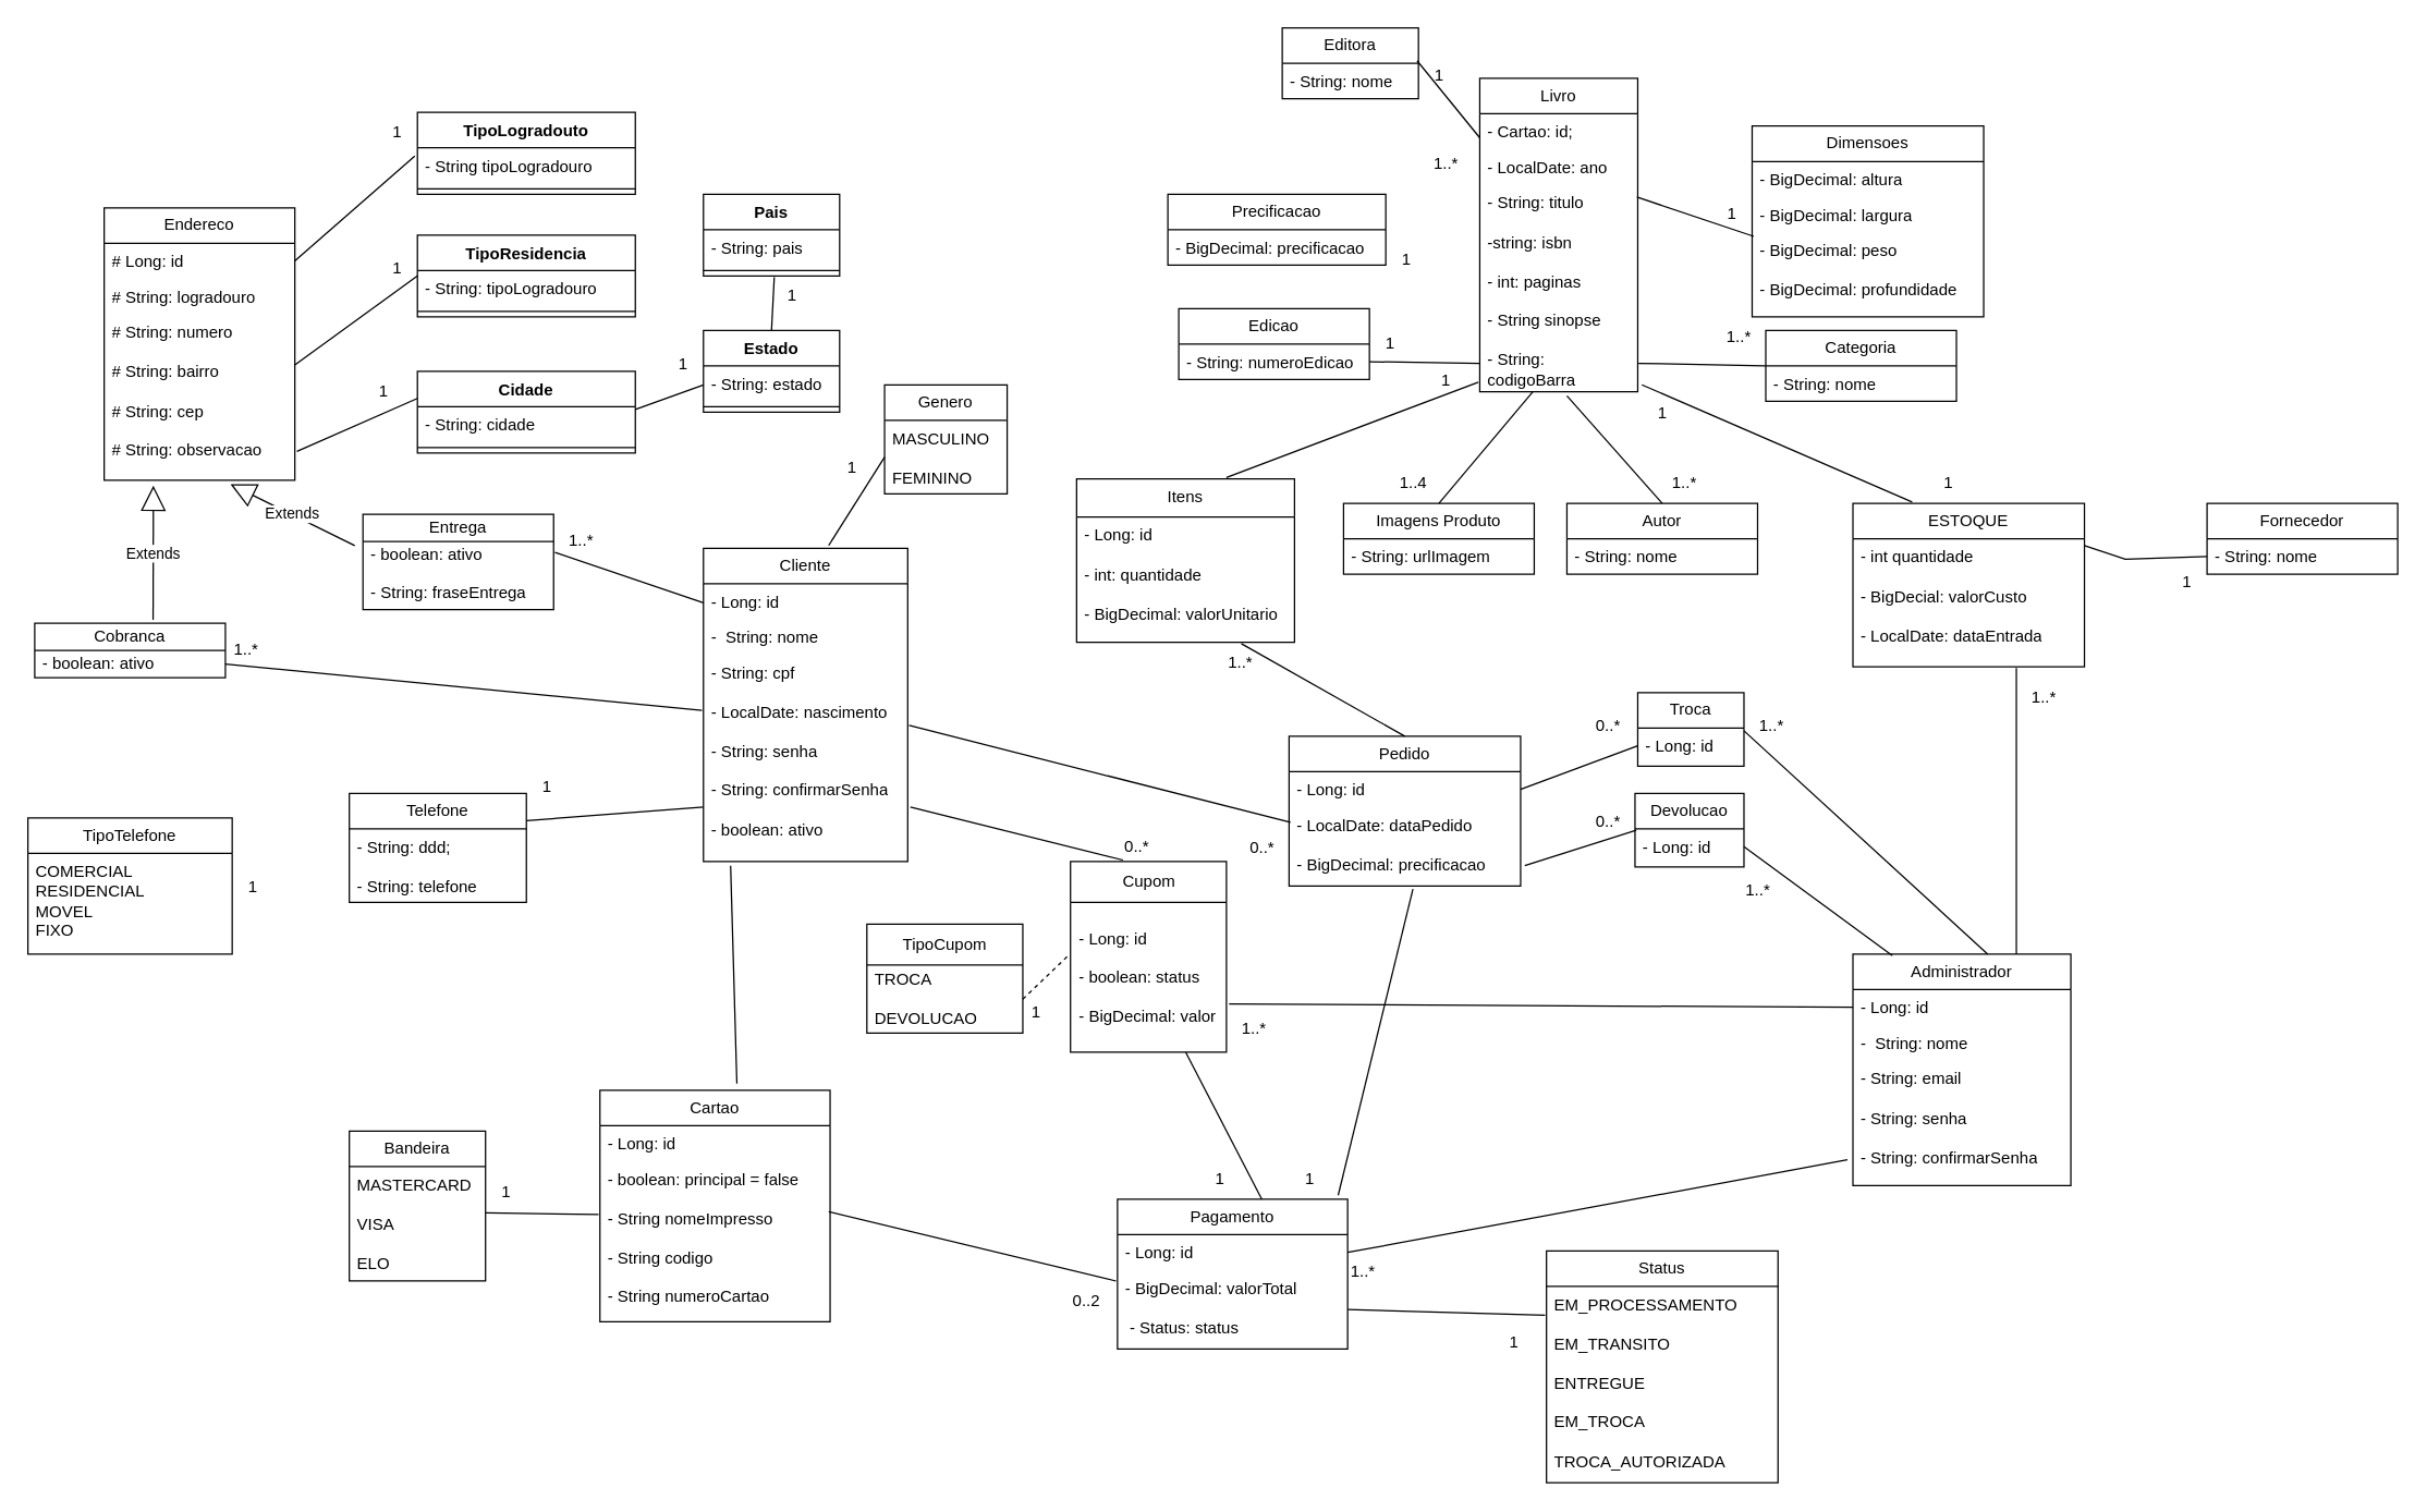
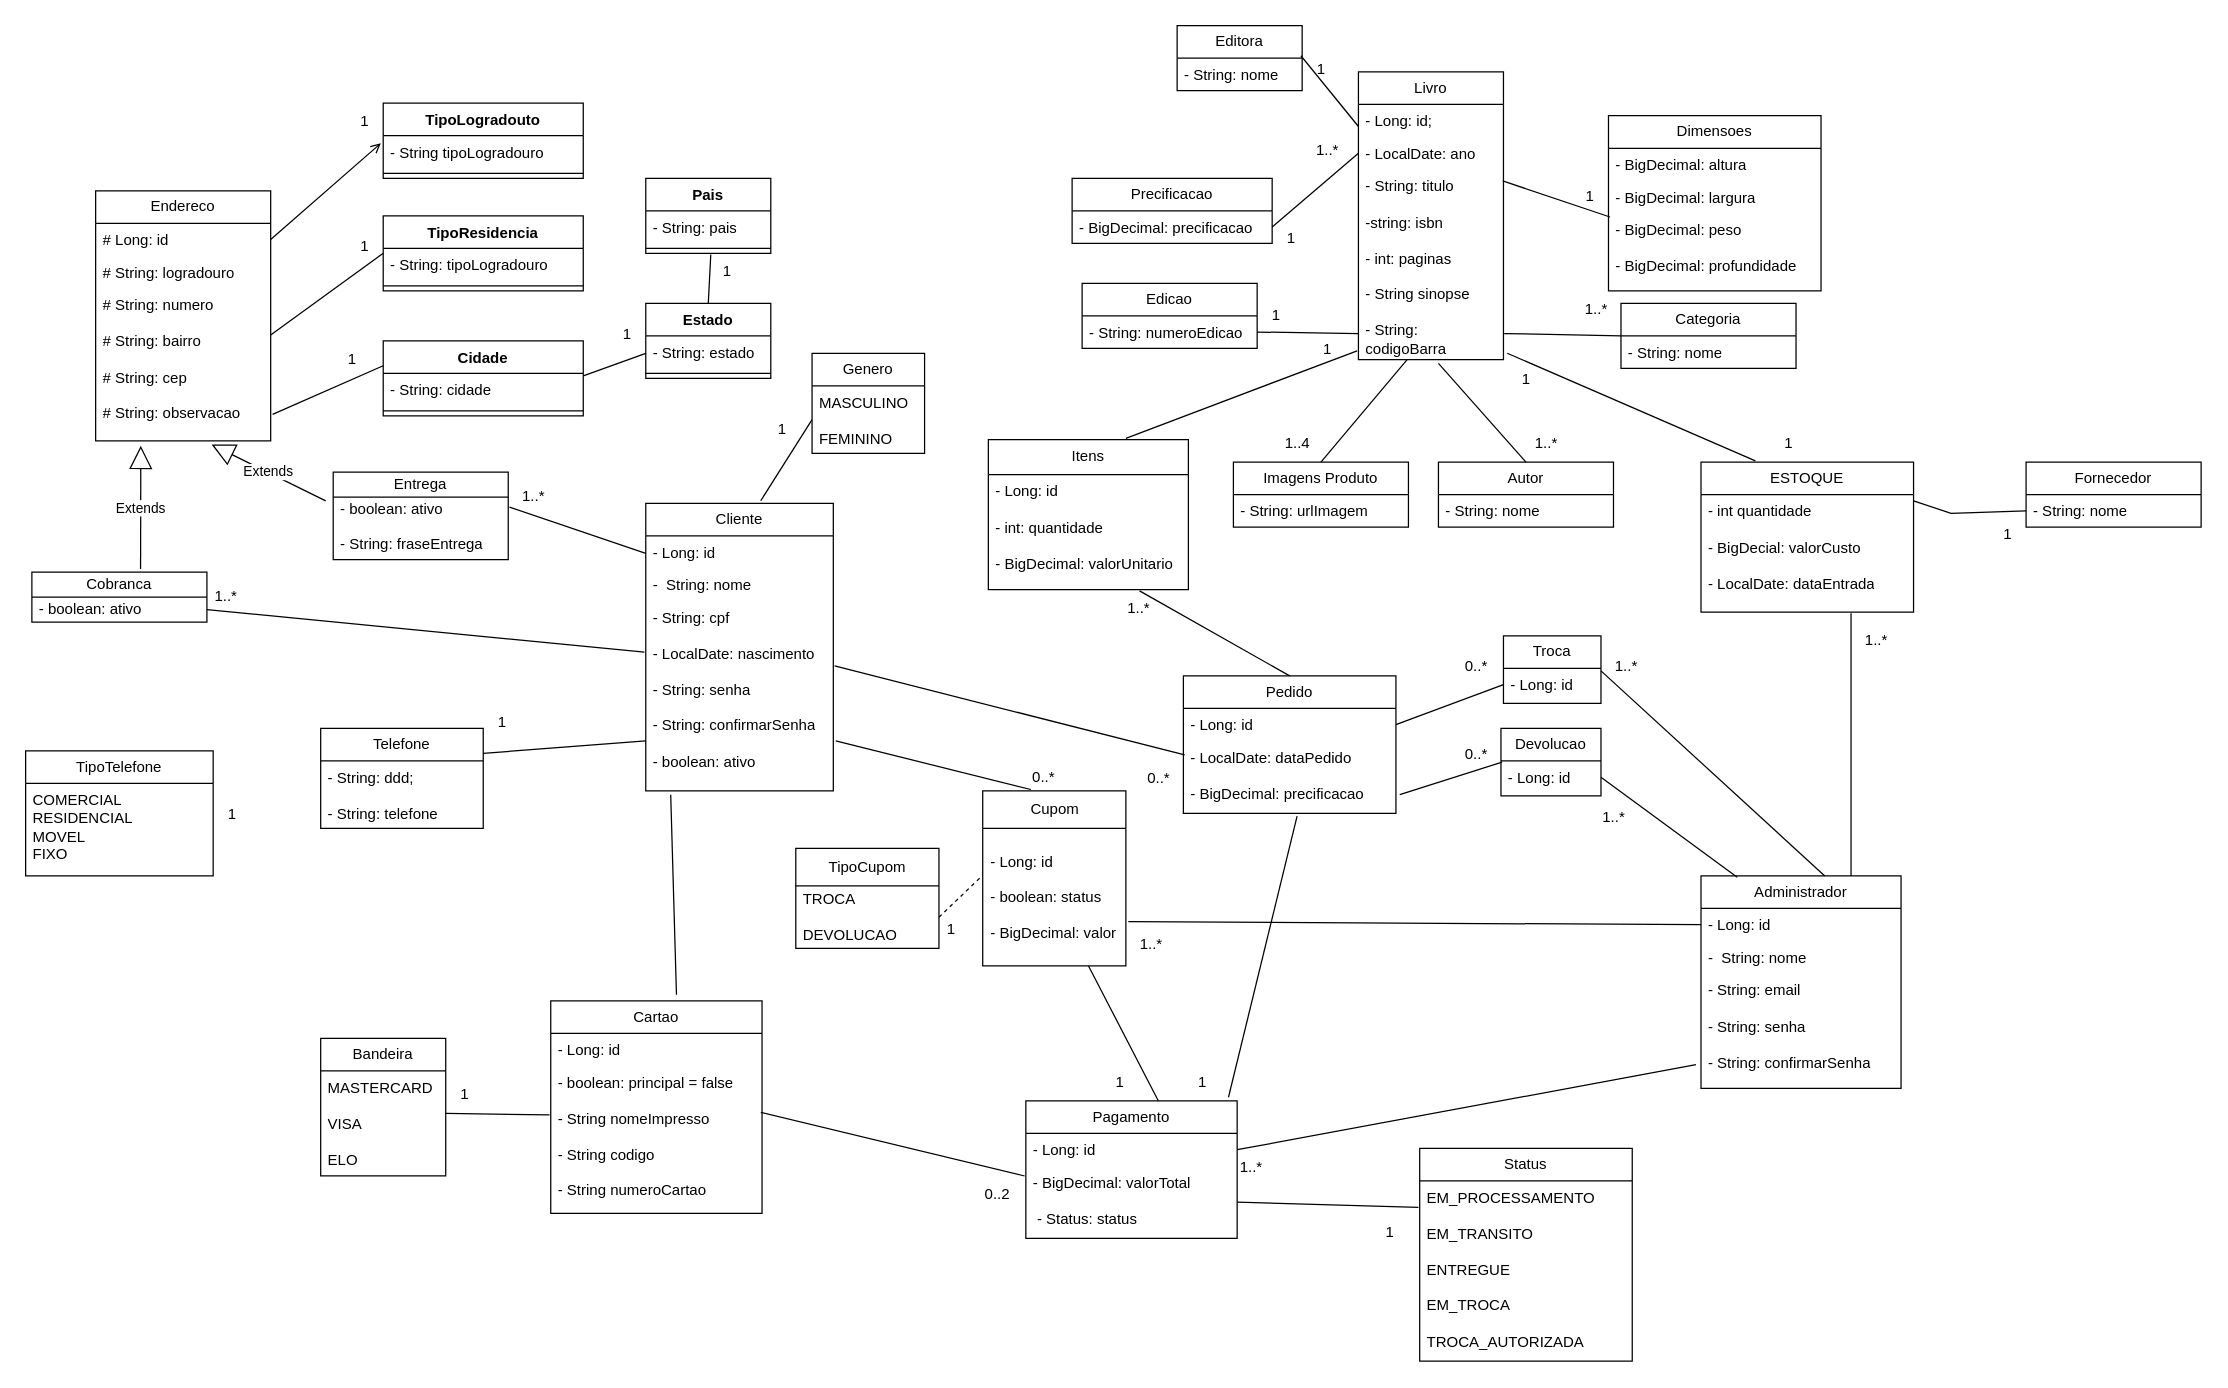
- <mxCell id="65" value="- Cartao: id;" style="text;strokeColor=none;fillColor=none;align=left;verticalAlign=top;spacingLeft=4;spacingRight=4;overflow=hidden;rotatable=0;points=[[0,0.5],[1,0.5]];portConstraint=eastwest;whiteSpace=wrap;html=1;" parent="64" vertex="1"><mxGeometry y="26" width="116" height="26" as="geometry" /></mxCell>
+ <mxCell id="65" value="- Long: id;" style="text;strokeColor=none;fillColor=none;align=left;verticalAlign=top;spacingLeft=4;spacingRight=4;overflow=hidden;rotatable=0;points=[[0,0.5],[1,0.5]];portConstraint=eastwest;whiteSpace=wrap;html=1;" parent="64" vertex="1"><mxGeometry y="26" width="116" height="26" as="geometry" /></mxCell>
- <mxCell id="15" value="" style="endArrow=none;html=1;rounded=0;entryX=-0.012;entryY=0.231;entryDx=0;entryDy=0;entryPerimeter=0;exitX=1;exitY=0.5;exitDx=0;exitDy=0;" parent="1" source="3" target="7" edge="1"><mxGeometry width="50" height="50" relative="1" as="geometry"><mxPoint x="246" y="182" as="sourcePoint" /><mxPoint x="336" y="182" as="targetPoint" /></mxGeometry></mxCell>
+ <mxCell id="15" value="" style="endArrow=open;html=1;rounded=0;entryX=-0.012;entryY=0.231;entryDx=0;entryDy=0;entryPerimeter=0;exitX=1;exitY=0.5;exitDx=0;exitDy=0;" parent="1" source="3" target="7" edge="1"><mxGeometry width="50" height="50" relative="1" as="geometry"><mxPoint x="246" y="182" as="sourcePoint" /><mxPoint x="336" y="182" as="targetPoint" /></mxGeometry></mxCell>
+ <mxCell id="90" value="" style="endArrow=none;html=1;rounded=0;exitX=1;exitY=0.5;exitDx=0;exitDy=0;entryX=0;entryY=0.5;entryDx=0;entryDy=0;" parent="1" source="79" target="66" edge="1"><mxGeometry width="50" height="50" relative="1" as="geometry"><mxPoint x="986" y="322" as="sourcePoint" /><mxPoint x="1036" y="272" as="targetPoint" /></mxGeometry></mxCell>
